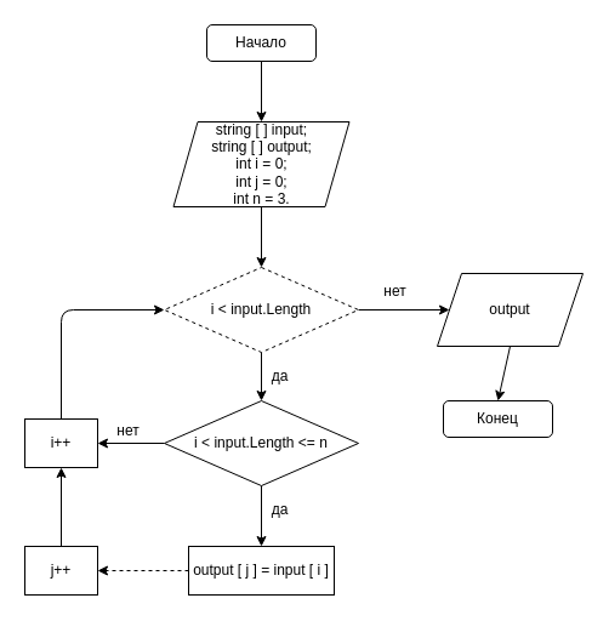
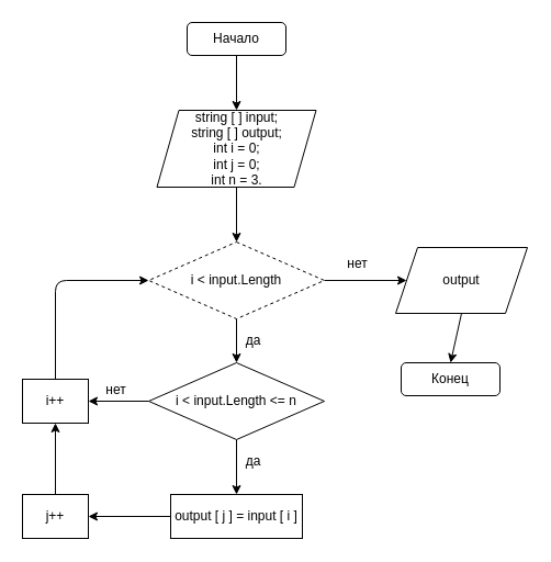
- <mxCell id="17" style="edgeStyle=none;html=1;exitX=0;exitY=0.5;exitDx=0;exitDy=0;entryX=1;entryY=0.5;entryDx=0;entryDy=0;dashed=1;" edge="1" parent="1" source="18" target="21"><mxGeometry relative="1" as="geometry" /></mxCell>
+ <mxCell id="17" style="edgeStyle=none;html=1;exitX=0;exitY=0.5;exitDx=0;exitDy=0;entryX=1;entryY=0.5;entryDx=0;entryDy=0;" edge="1" parent="1" source="18" target="21"><mxGeometry relative="1" as="geometry" /></mxCell>
